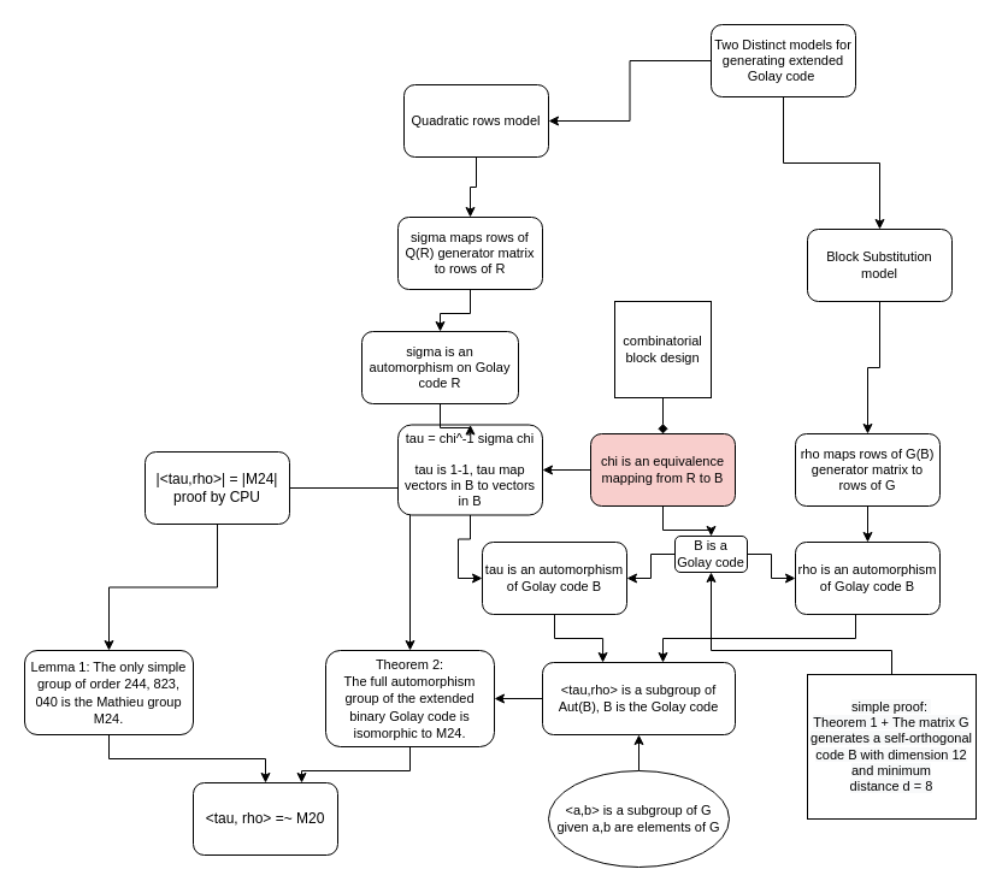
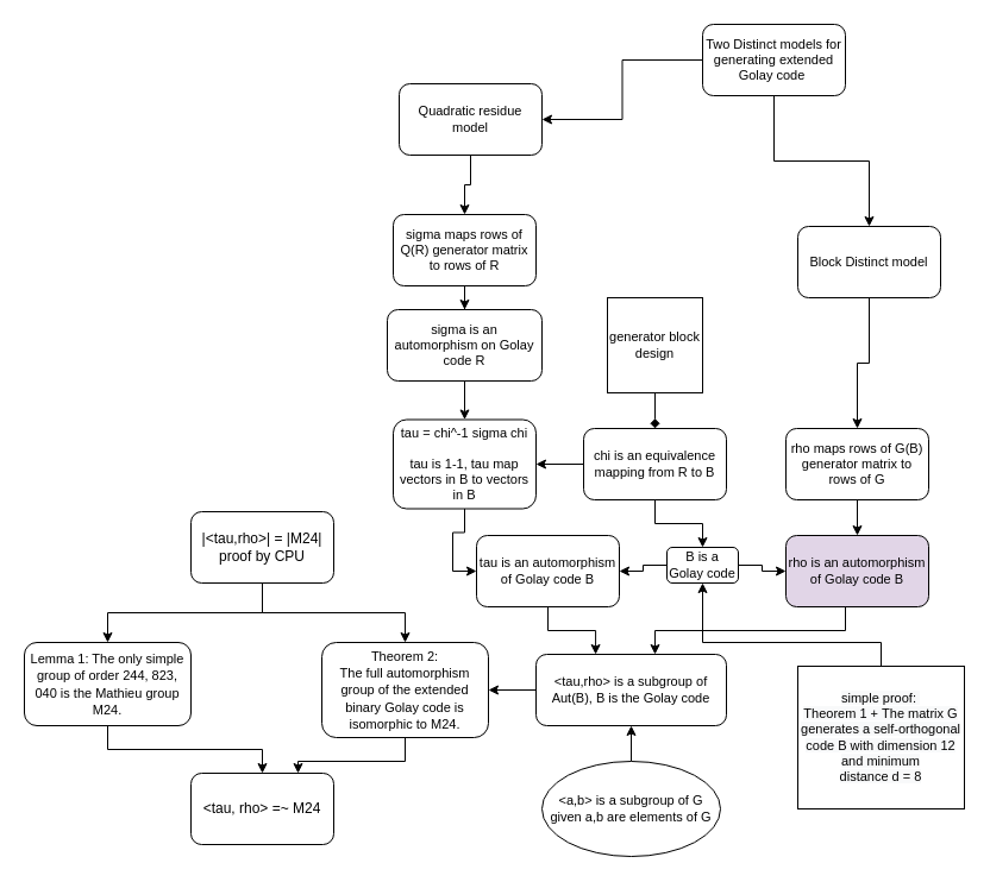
- <mxCell id="42" value="Quadratic rows model" style="rounded=1;whiteSpace=wrap;html=1;fontSize=11;" vertex="1" parent="1"><mxGeometry x="335" y="70" width="120" height="60" as="geometry" /></mxCell>
+ <mxCell id="42" value="Quadratic residue model" style="rounded=1;whiteSpace=wrap;html=1;fontSize=11;" vertex="1" parent="1"><mxGeometry x="335" y="70" width="120" height="60" as="geometry" /></mxCell>
- <mxCell id="40" value="Block Substitution model" style="whiteSpace=wrap;html=1;fontSize=11;rounded=1;" vertex="1" parent="1"><mxGeometry x="670" y="190" width="120" height="60" as="geometry" /></mxCell>
+ <mxCell id="40" value="Block Distinct model" style="whiteSpace=wrap;html=1;fontSize=11;rounded=1;" vertex="1" parent="1"><mxGeometry x="670" y="190" width="120" height="60" as="geometry" /></mxCell>
- <mxCell id="35" value="combinatorial block design" style="whiteSpace=wrap;html=1;aspect=fixed;fontSize=11;" vertex="1" parent="1"><mxGeometry x="510" y="250" width="80" height="80" as="geometry" /></mxCell>
+ <mxCell id="35" value="generator block design" style="whiteSpace=wrap;html=1;aspect=fixed;fontSize=11;" vertex="1" parent="1"><mxGeometry x="510" y="250" width="80" height="80" as="geometry" /></mxCell>
- <mxCell id="31" value="sigma is an automorphism on Golay code R" style="rounded=1;whiteSpace=wrap;html=1;fontSize=11;" vertex="1" parent="1"><mxGeometry x="300" y="275" width="130" height="60" as="geometry" /></mxCell>
+ <mxCell id="31" value="sigma is an automorphism on Golay code R" style="rounded=1;whiteSpace=wrap;html=1;fontSize=11;" vertex="1" parent="1"><mxGeometry x="325" y="260" width="130" height="60" as="geometry" /></mxCell>
- <mxCell id="27" value="chi is an equivalence mapping from R to B" style="rounded=1;whiteSpace=wrap;html=1;fontSize=11;fillColor=#f8cecc;" vertex="1" parent="1"><mxGeometry x="490" y="360" width="120" height="60" as="geometry" /></mxCell>
+ <mxCell id="27" value="chi is an equivalence mapping from R to B" style="rounded=1;whiteSpace=wrap;html=1;fontSize=11;" vertex="1" parent="1"><mxGeometry x="490" y="360" width="120" height="60" as="geometry" /></mxCell>
- <mxCell id="5" value="|&amp;lt;tau,rho&amp;gt;| = |M24|&lt;br&gt;proof by CPU" style="rounded=1;whiteSpace=wrap;html=1;fontSize=12;" vertex="1" parent="1"><mxGeometry x="120" y="375" width="120" height="60" as="geometry" /></mxCell>
+ <mxCell id="5" value="|&amp;lt;tau,rho&amp;gt;| = |M24|&lt;br&gt;proof by CPU" style="rounded=1;whiteSpace=wrap;html=1;fontSize=12;" vertex="1" parent="1"><mxGeometry x="160" y="430" width="120" height="60" as="geometry" /></mxCell>
- <mxCell id="20" value="B is a Golay code" style="rounded=1;whiteSpace=wrap;html=1;fontSize=11;" vertex="1" parent="1"><mxGeometry x="560" y="445" width="60" height="30" as="geometry" /></mxCell>
+ <mxCell id="20" value="B is a Golay code" style="rounded=1;whiteSpace=wrap;html=1;fontSize=11;" vertex="1" parent="1"><mxGeometry x="560" y="460" width="60" height="30" as="geometry" /></mxCell>
- <mxCell id="15" value="rho is an automorphism of Golay code B" style="rounded=1;whiteSpace=wrap;html=1;fontSize=11;" vertex="1" parent="1"><mxGeometry x="660" y="450" width="120" height="60" as="geometry" /></mxCell>
+ <mxCell id="15" value="rho is an automorphism of Golay code B" style="rounded=1;whiteSpace=wrap;html=1;fontSize=11;fillColor=#e1d5e7;" vertex="1" parent="1"><mxGeometry x="660" y="450" width="120" height="60" as="geometry" /></mxCell>
- <mxCell id="2" value="&amp;lt;tau, rho&amp;gt; =~ M20" style="rounded=1;whiteSpace=wrap;html=1;" vertex="1" parent="1"><mxGeometry x="160" y="650" width="120" height="60" as="geometry" /></mxCell>
+ <mxCell id="2" value="&amp;lt;tau, rho&amp;gt; =~ M24" style="rounded=1;whiteSpace=wrap;html=1;" vertex="1" parent="1"><mxGeometry x="160" y="650" width="120" height="60" as="geometry" /></mxCell>
